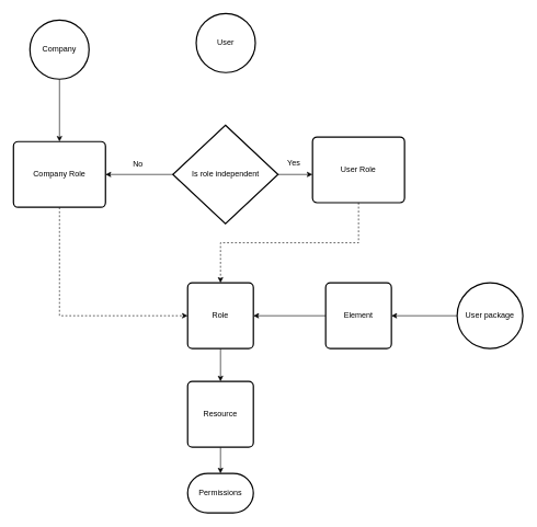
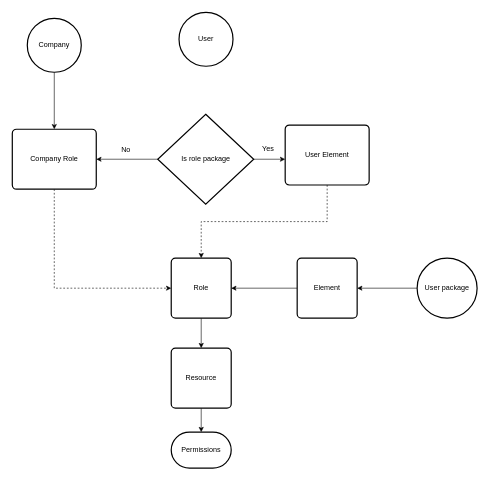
- <mxCell id="12" value="User Role" style="rounded=1;whiteSpace=wrap;html=1;absoluteArcSize=1;arcSize=14;strokeWidth=2;" vertex="1" parent="1"><mxGeometry x="475" y="208" width="140" height="100" as="geometry" /></mxCell>
+ <mxCell id="12" value="User Element" style="rounded=1;whiteSpace=wrap;html=1;absoluteArcSize=1;arcSize=14;strokeWidth=2;" vertex="1" parent="1"><mxGeometry x="475" y="208" width="140" height="100" as="geometry" /></mxCell>
- <mxCell id="6" value="Is role independent" style="strokeWidth=2;html=1;shape=mxgraph.flowchart.decision;whiteSpace=wrap;" vertex="1" parent="1"><mxGeometry x="262.5" y="190" width="160" height="150" as="geometry" /></mxCell>
+ <mxCell id="6" value="Is role package" style="strokeWidth=2;html=1;shape=mxgraph.flowchart.decision;whiteSpace=wrap;" vertex="1" parent="1"><mxGeometry x="262.5" y="190" width="160" height="150" as="geometry" /></mxCell>
